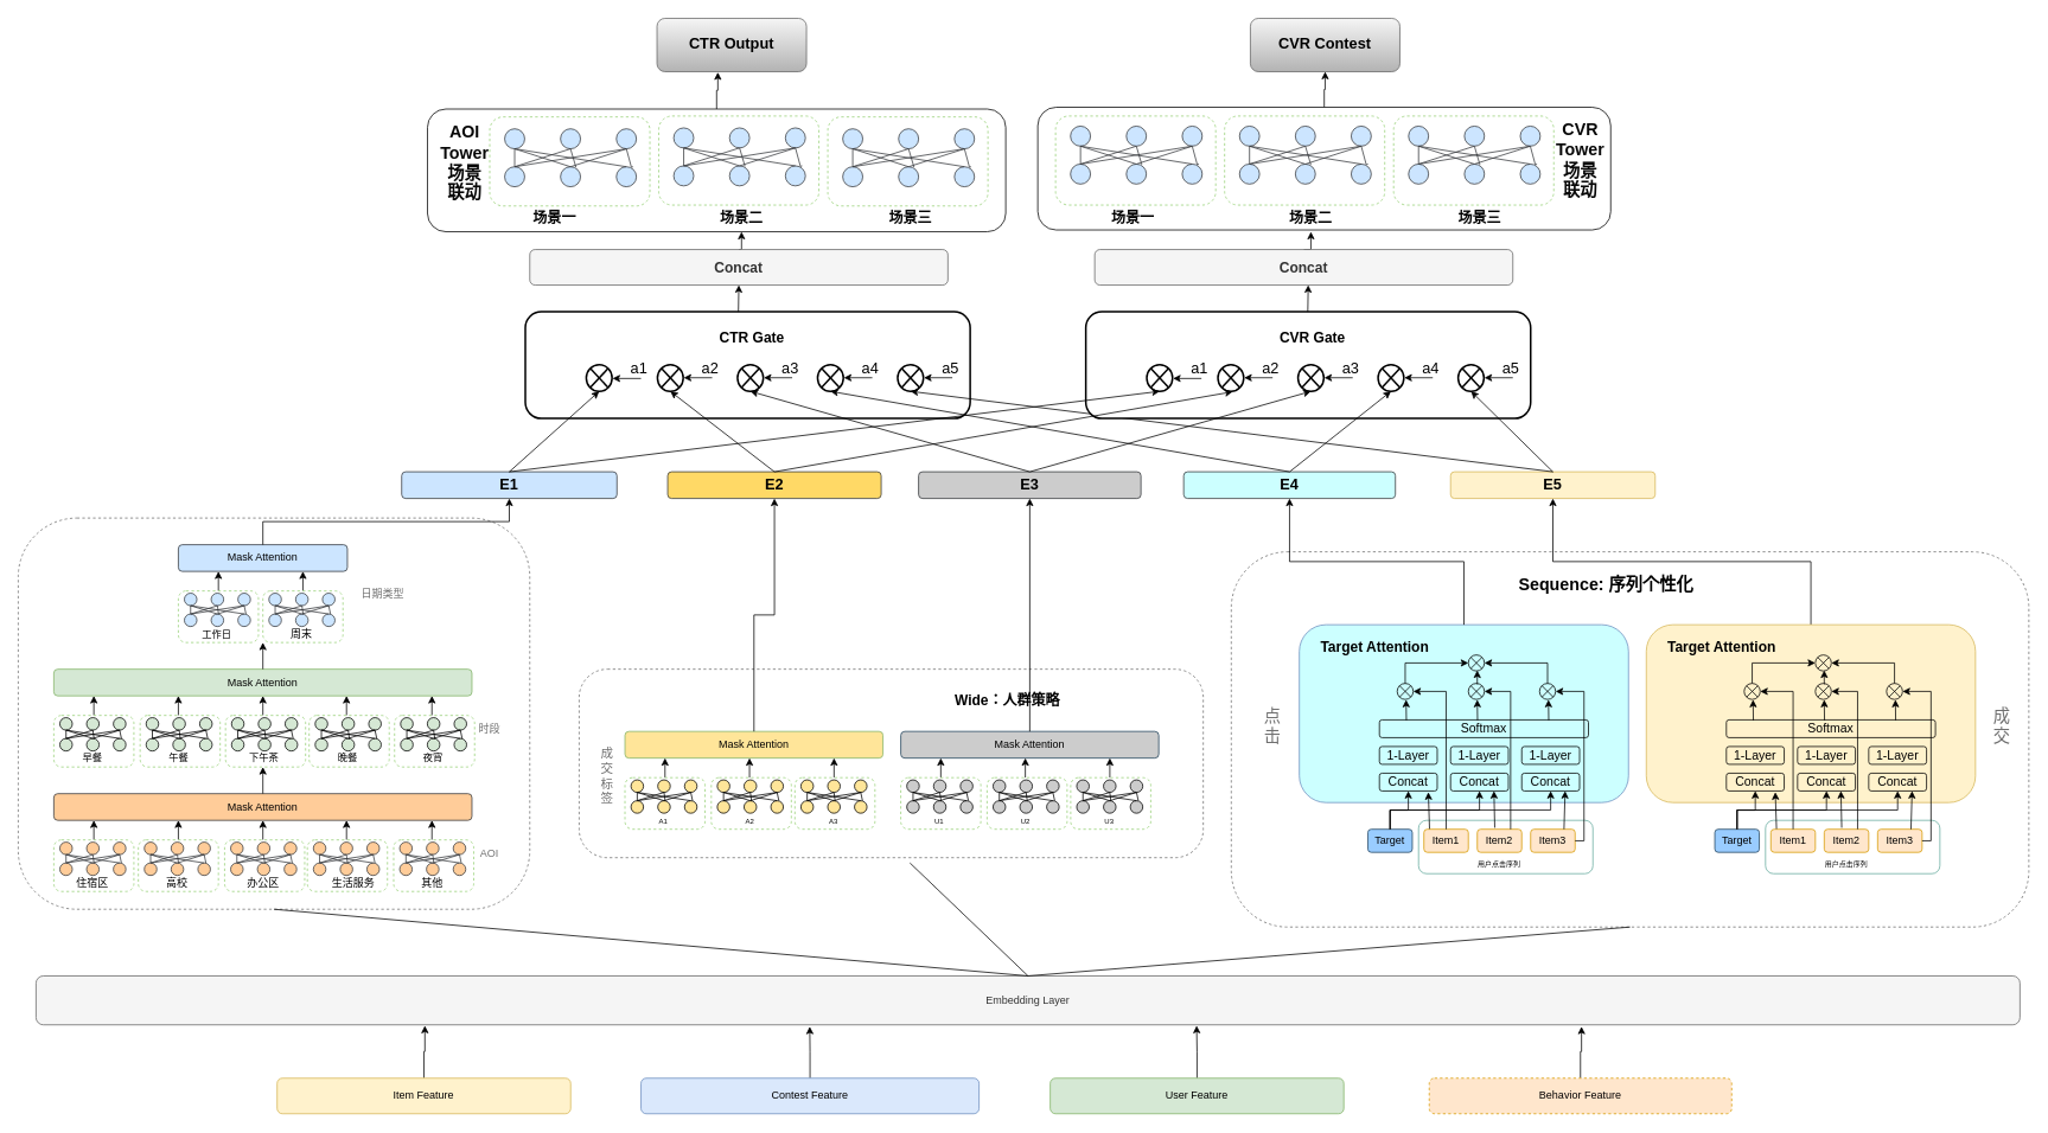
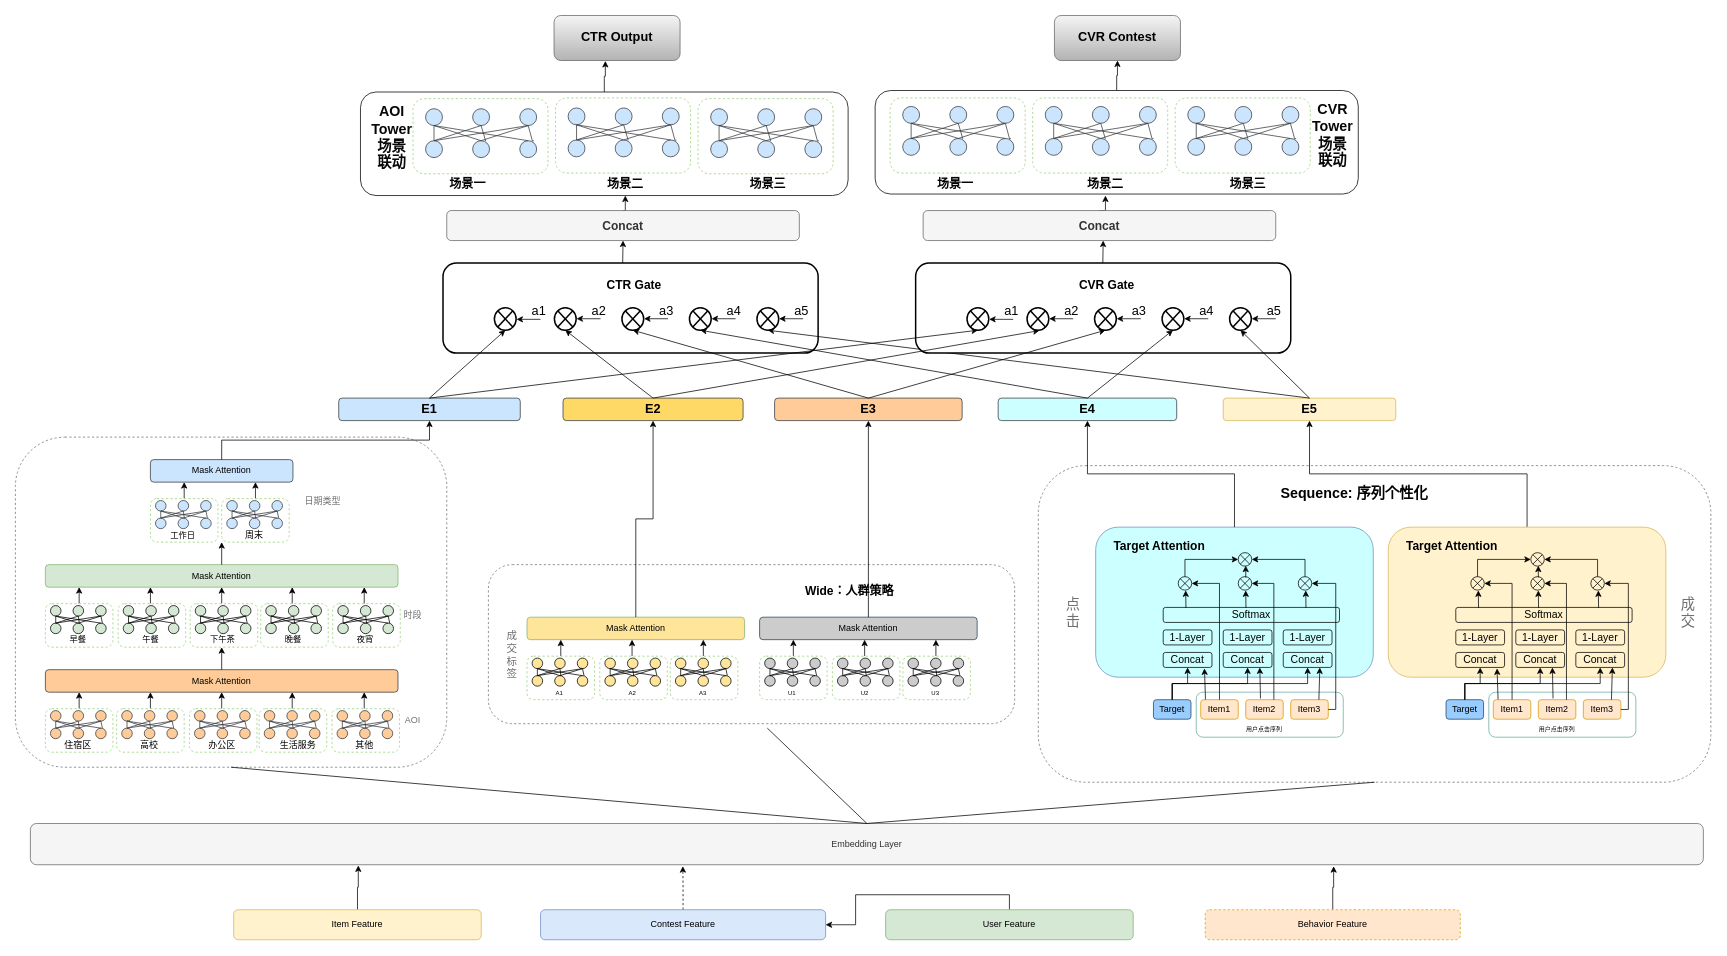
- <mxCell id="469" value="&lt;font style=&quot;font-size: 17px;&quot;&gt;&lt;b&gt;E3&lt;/b&gt;&lt;/font&gt;" style="rounded=1;whiteSpace=wrap;html=1;fillColor=#CCCCCC;strokeColor=#36393d;" parent="1" vertex="1"><mxGeometry x="1032" y="530" width="250" height="30" as="geometry" /></mxCell>
+ <mxCell id="469" value="&lt;font style=&quot;font-size: 17px;&quot;&gt;&lt;b&gt;E3&lt;/b&gt;&lt;/font&gt;" style="rounded=1;whiteSpace=wrap;html=1;fillColor=#ffcc99;strokeColor=#36393d;" parent="1" vertex="1"><mxGeometry x="1032" y="530" width="250" height="30" as="geometry" /></mxCell>
- <mxCell id="16" style="edgeStyle=orthogonalEdgeStyle;rounded=0;orthogonalLoop=1;jettySize=auto;html=1;exitX=0.5;exitY=0;exitDx=0;exitDy=0;entryX=0.585;entryY=1.018;entryDx=0;entryDy=0;entryPerimeter=0;" parent="1" source="17" target="20" edge="1"><mxGeometry relative="1" as="geometry" /></mxCell>
+ <mxCell id="16" style="edgeStyle=orthogonalEdgeStyle;rounded=0;orthogonalLoop=1;jettySize=auto;html=1;exitX=0.5;exitY=0;exitDx=0;exitDy=0;" parent="1" source="17" target="15" edge="1"><mxGeometry relative="1" as="geometry" /></mxCell>
- <mxCell id="14" style="edgeStyle=orthogonalEdgeStyle;rounded=0;orthogonalLoop=1;jettySize=auto;html=1;exitX=0.5;exitY=0;exitDx=0;exitDy=0;entryX=0.39;entryY=1.036;entryDx=0;entryDy=0;entryPerimeter=0;" parent="1" source="15" target="20" edge="1"><mxGeometry relative="1" as="geometry" /></mxCell>
+ <mxCell id="14" style="edgeStyle=orthogonalEdgeStyle;rounded=0;orthogonalLoop=1;jettySize=auto;html=1;exitX=0.5;exitY=0;exitDx=0;exitDy=0;entryX=0.39;entryY=1.036;entryDx=0;entryDy=0;entryPerimeter=0;dashed=1;" parent="1" source="15" target="20" edge="1"><mxGeometry relative="1" as="geometry" /></mxCell>
